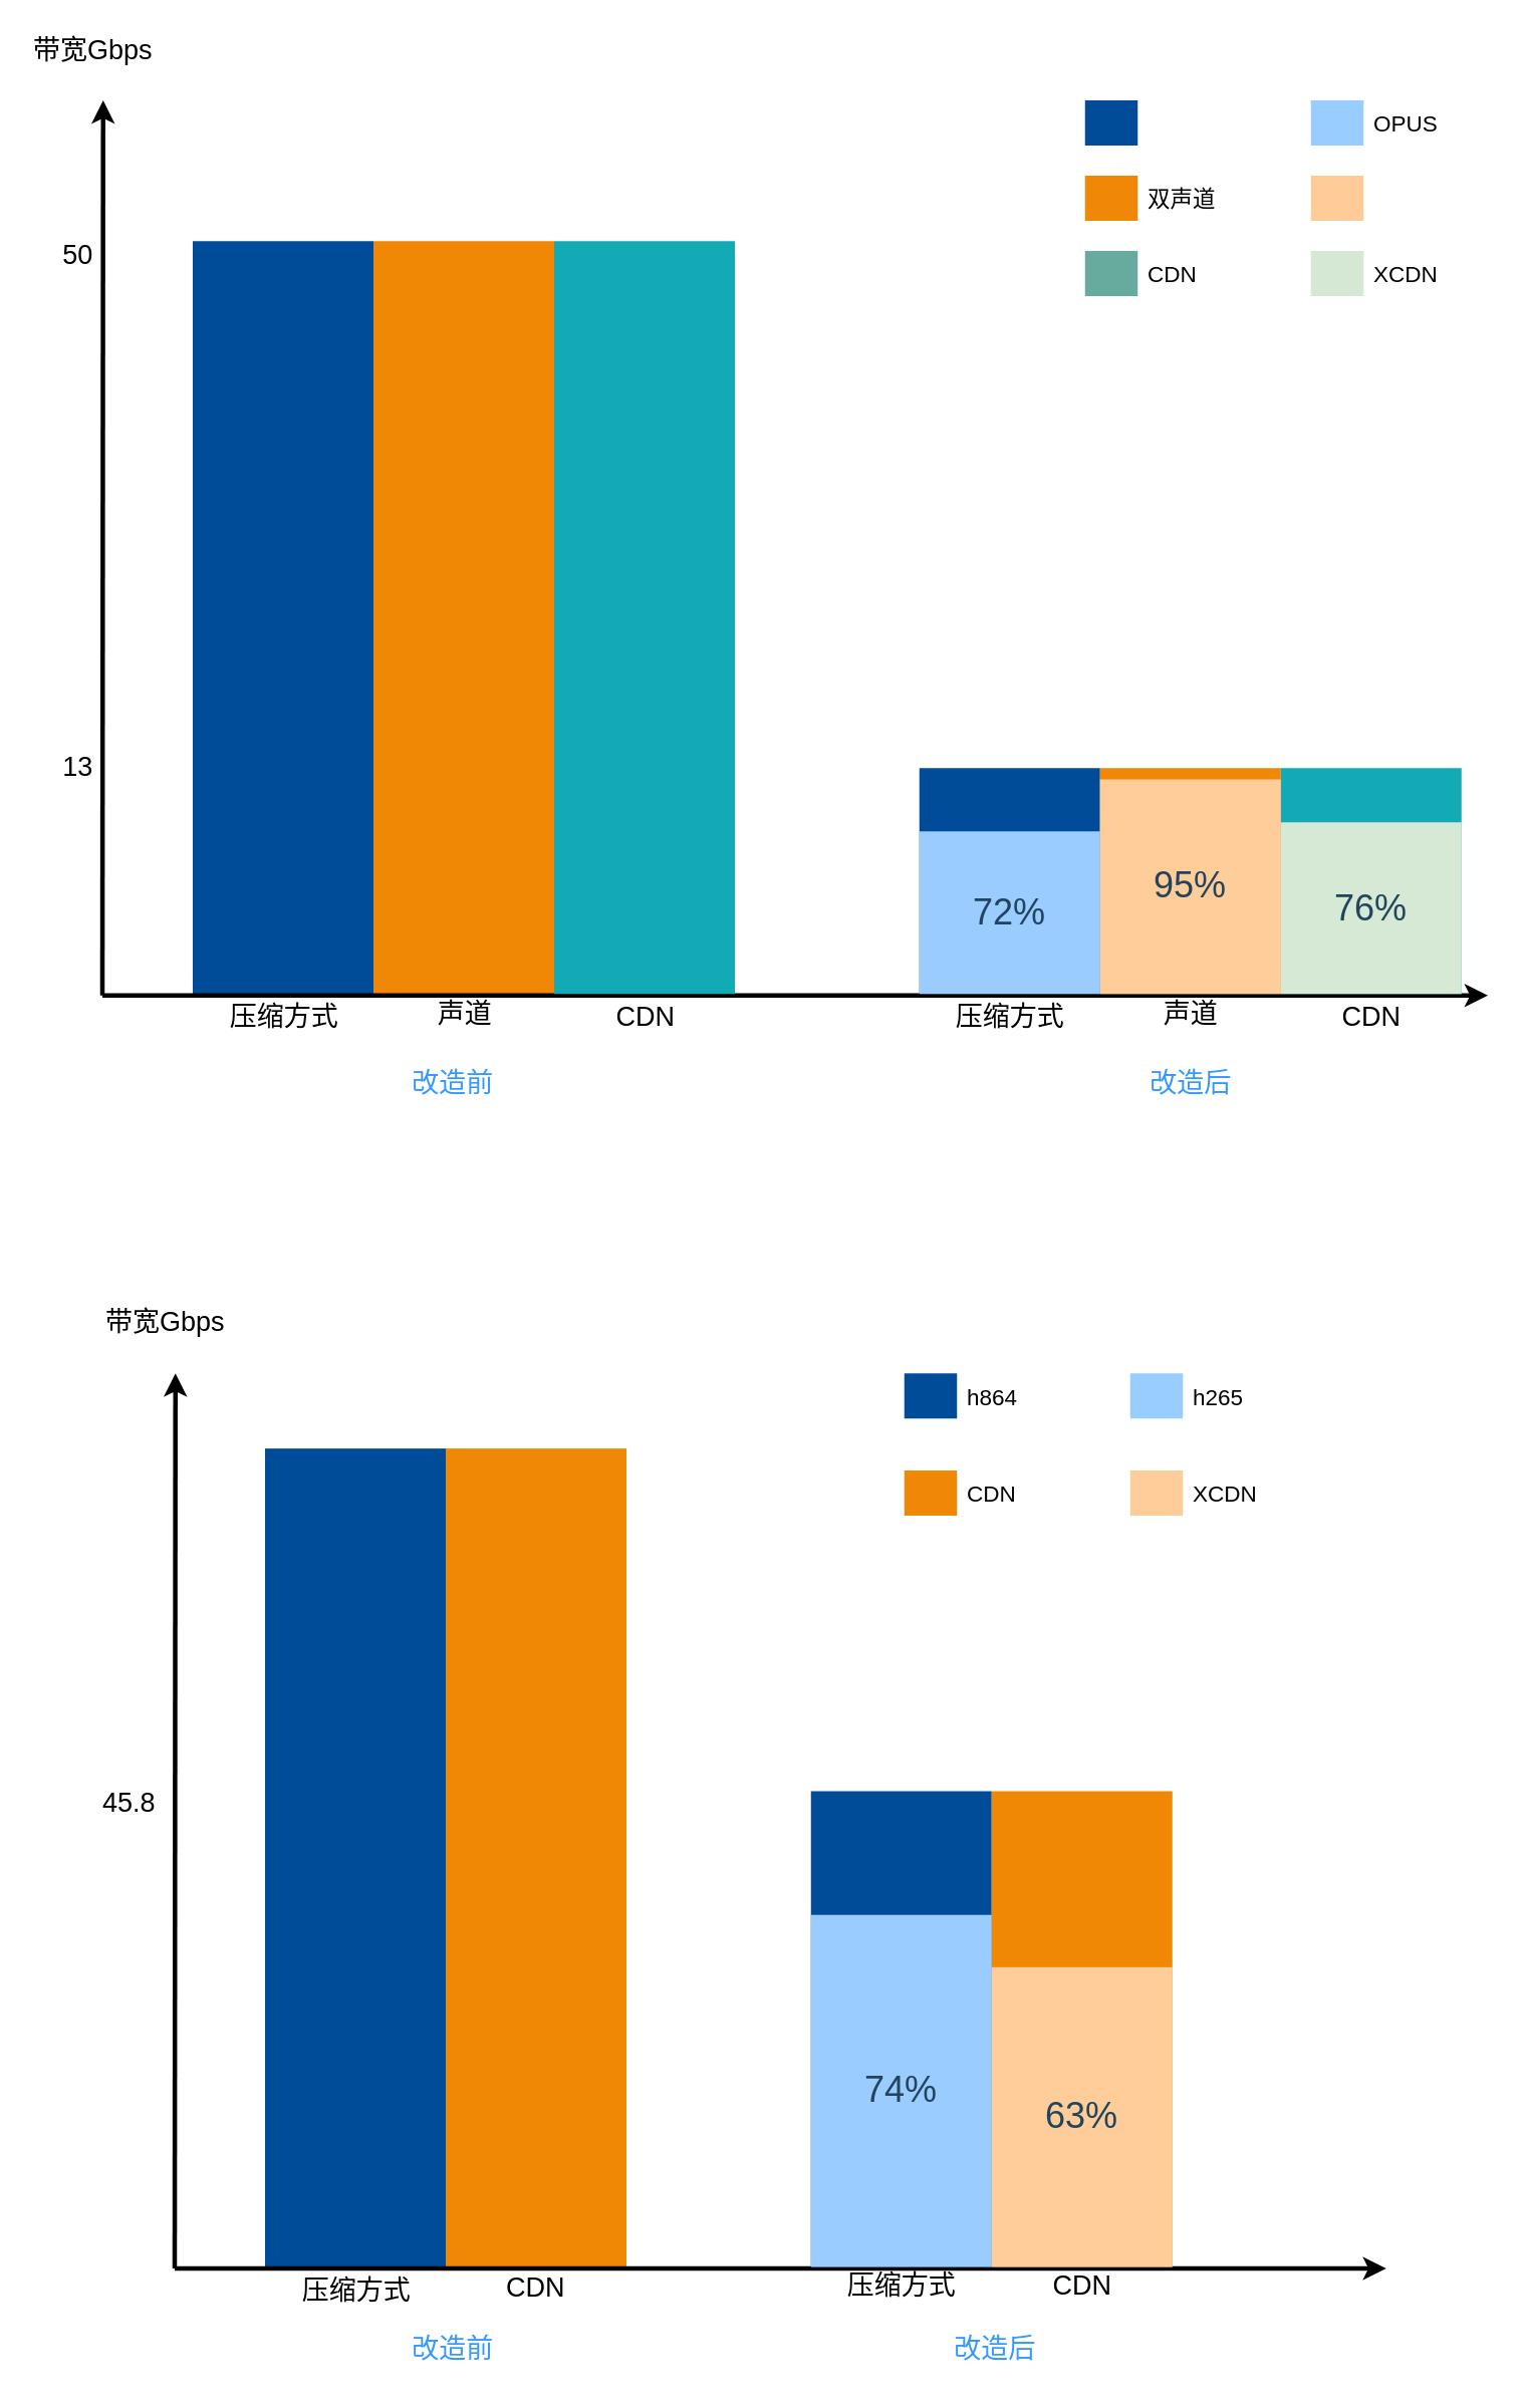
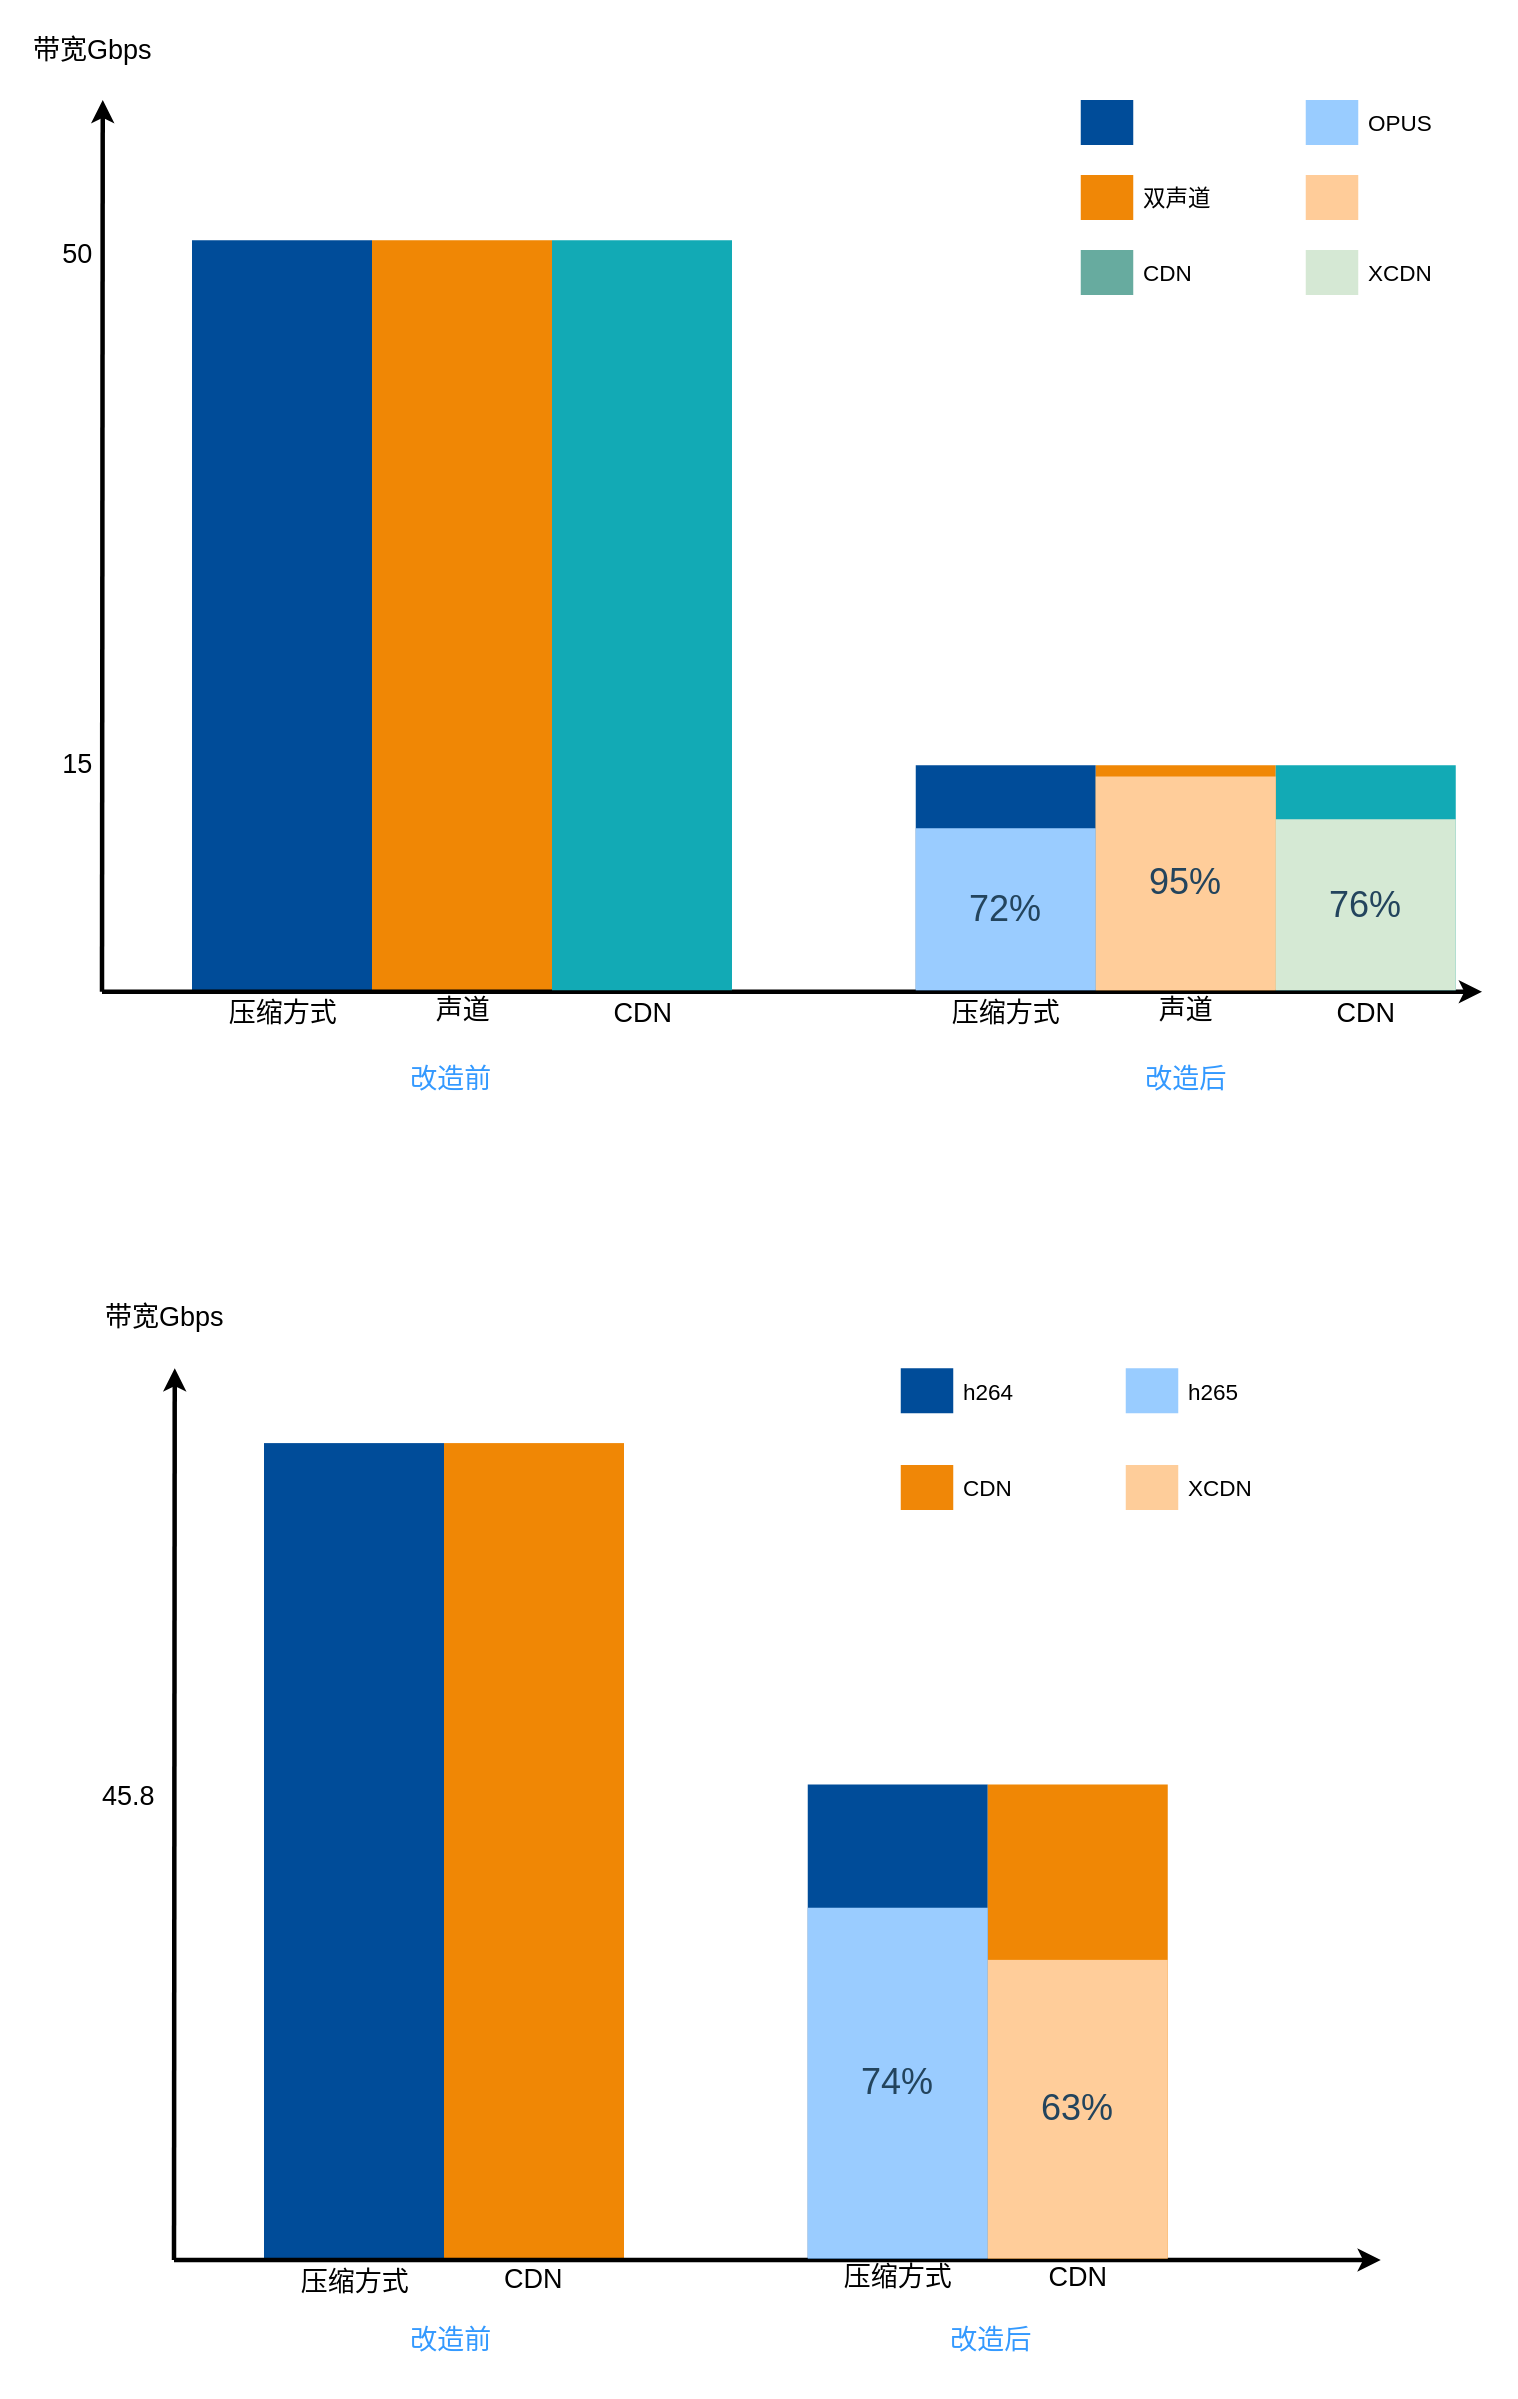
- <mxCell id="9" value="13" style="text;spacingTop=-5;align=center;verticalAlign=middle;fontStyle=0;html=1;fontSize=18;points=[]" parent="1" vertex="1"><mxGeometry x="35.5" y="446" width="30" height="130.0" as="geometry" /></mxCell>
+ <mxCell id="9" value="15" style="text;spacingTop=-5;align=center;verticalAlign=middle;fontStyle=0;html=1;fontSize=18;points=[]" parent="1" vertex="1"><mxGeometry x="35.5" y="446" width="30" height="130.0" as="geometry" /></mxCell>
- <mxCell id="53" value="h864" style="text;spacingTop=-5;html=1;points=[];fontSize=15;" parent="51" vertex="1"><mxGeometry x="40" y="5.0" width="80" height="20" as="geometry" /></mxCell>
+ <mxCell id="53" value="h264" style="text;spacingTop=-5;html=1;points=[];fontSize=15;" parent="51" vertex="1"><mxGeometry x="40" y="5.0" width="80" height="20" as="geometry" /></mxCell>
